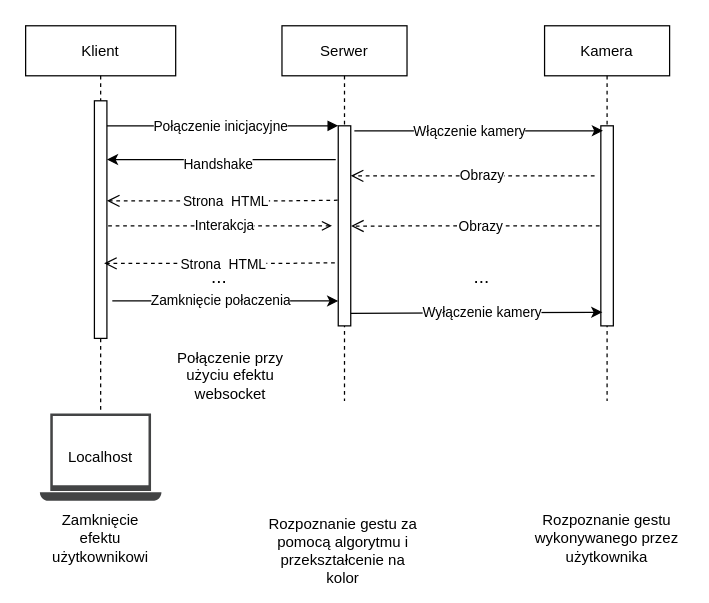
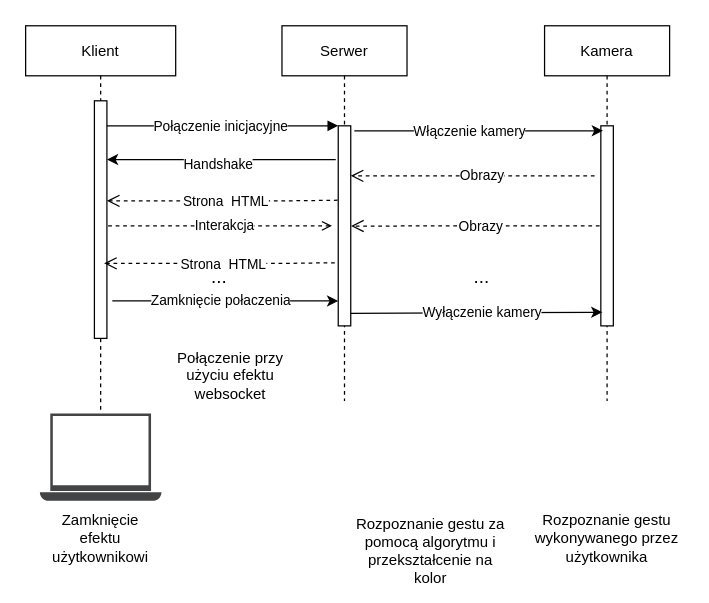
- <mxCell id="11" value="Localhost" style="text;html=1;strokeColor=none;fillColor=none;align=center;verticalAlign=middle;whiteSpace=wrap;rounded=0;" parent="1" vertex="1"><mxGeometry x="60" y="355" width="40" height="20" as="geometry" /></mxCell>
- <mxCell id="32" value="Rozpoznanie gestu za pomocą algorytmu i przekształcenie na kolor" style="text;html=1;strokeColor=none;fillColor=none;align=center;verticalAlign=middle;whiteSpace=wrap;rounded=0;" parent="1" vertex="1"><mxGeometry x="208.61" y="420" width="130" height="40" as="geometry" /></mxCell>
+ <mxCell id="32" value="Rozpoznanie gestu za pomocą algorytmu i przekształcenie na kolor" style="text;html=1;strokeColor=none;fillColor=none;align=center;verticalAlign=middle;whiteSpace=wrap;rounded=0;" parent="1" vertex="1"><mxGeometry x="278.61" y="420" width="130" height="40" as="geometry" /></mxCell>
